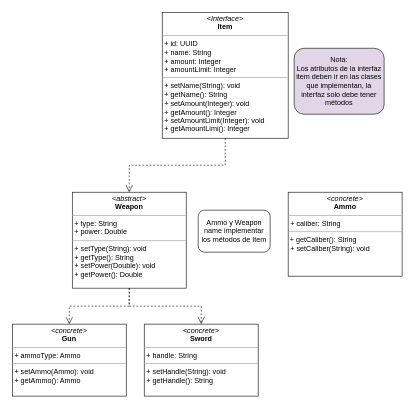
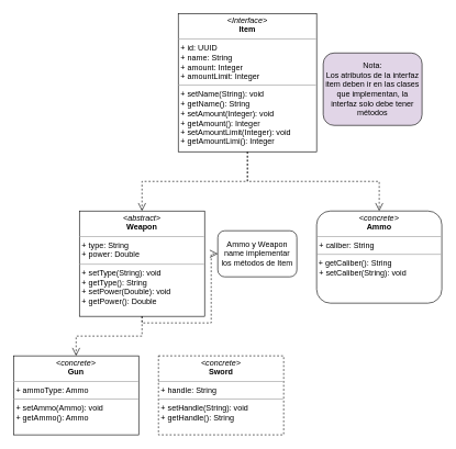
+ <mxCell id="3" style="edgeStyle=orthogonalEdgeStyle;rounded=0;html=1;labelBackgroundColor=none;startFill=0;endArrow=open;endFill=0;endSize=10;fontFamily=Verdana;fontSize=10;dashed=1;exitX=0.5;exitY=1;exitDx=0;exitDy=0;entryX=0.5;entryY=0;entryDx=0;entryDy=0;" edge="1" parent="1" source="2" target="6"><mxGeometry relative="1" as="geometry"><mxPoint x="230" y="147" as="sourcePoint" /><mxPoint x="330" y="87" as="targetPoint" /></mxGeometry></mxCell>
- <mxCell id="6" value="&lt;p style=&quot;margin: 0px ; margin-top: 4px ; text-align: center&quot;&gt;&lt;i&gt;&amp;lt;concrete&amp;gt;&lt;/i&gt;&lt;br&gt;&lt;b&gt;Ammo&lt;/b&gt;&lt;/p&gt;&lt;hr size=&quot;1&quot;&gt;&lt;p style=&quot;margin: 0px ; margin-left: 4px&quot;&gt;&lt;span&gt;+ caliber: String&lt;/span&gt;&lt;br&gt;&lt;/p&gt;&lt;hr size=&quot;1&quot;&gt;&lt;span&gt;&amp;nbsp;+ getCaliber(): String&lt;/span&gt;&lt;p style=&quot;margin: 0px ; margin-left: 4px&quot;&gt;&lt;span&gt;+ setCaliber(String): void&lt;/span&gt;&lt;br&gt;&lt;/p&gt;" style="verticalAlign=top;align=left;overflow=fill;fontSize=12;fontFamily=Helvetica;html=1;rounded=0;shadow=0;comic=0;labelBackgroundColor=none;strokeWidth=1" vertex="1" parent="1"><mxGeometry x="480" y="320" width="190" height="140" as="geometry" /></mxCell>
+ <mxCell id="6" value="&lt;p style=&quot;margin: 0px ; margin-top: 4px ; text-align: center&quot;&gt;&lt;i&gt;&amp;lt;concrete&amp;gt;&lt;/i&gt;&lt;br&gt;&lt;b&gt;Ammo&lt;/b&gt;&lt;/p&gt;&lt;hr size=&quot;1&quot;&gt;&lt;p style=&quot;margin: 0px ; margin-left: 4px&quot;&gt;&lt;span&gt;+ caliber: String&lt;/span&gt;&lt;br&gt;&lt;/p&gt;&lt;hr size=&quot;1&quot;&gt;&lt;span&gt;&amp;nbsp;+ getCaliber(): String&lt;/span&gt;&lt;p style=&quot;margin: 0px ; margin-left: 4px&quot;&gt;&lt;span&gt;+ setCaliber(String): void&lt;/span&gt;&lt;br&gt;&lt;/p&gt;" style="verticalAlign=top;align=left;overflow=fill;fontSize=12;fontFamily=Helvetica;html=1;shadow=0;comic=0;labelBackgroundColor=none;strokeWidth=1;rounded=1;" vertex="1" parent="1"><mxGeometry x="480" y="320" width="190" height="140" as="geometry" /></mxCell>
- <mxCell id="10" style="edgeStyle=orthogonalEdgeStyle;rounded=0;html=1;labelBackgroundColor=none;startFill=0;endArrow=open;endFill=0;endSize=10;fontFamily=Verdana;fontSize=10;dashed=1;exitX=0.5;exitY=1;exitDx=0;exitDy=0;" edge="1" parent="1" source="5" target="9"><mxGeometry relative="1" as="geometry"><mxPoint x="225" y="450" as="sourcePoint" /><mxPoint x="135" y="520" as="targetPoint" /></mxGeometry></mxCell>
+ <mxCell id="10" style="edgeStyle=orthogonalEdgeStyle;rounded=0;html=1;labelBackgroundColor=none;startFill=0;endArrow=open;endFill=0;endSize=10;fontFamily=Verdana;fontSize=10;dashed=1;exitX=0.5;exitY=1;exitDx=0;exitDy=0;" edge="1" parent="1" source="5" target="12"><mxGeometry relative="1" as="geometry"><mxPoint x="225" y="450" as="sourcePoint" /><mxPoint x="135" y="520" as="targetPoint" /></mxGeometry></mxCell>
- <mxCell id="9" value="&lt;p style=&quot;margin: 0px ; margin-top: 4px ; text-align: center&quot;&gt;&lt;i&gt;&amp;lt;concrete&amp;gt;&lt;/i&gt;&lt;br&gt;&lt;b&gt;Sword&lt;/b&gt;&lt;/p&gt;&lt;hr size=&quot;1&quot;&gt;&lt;p style=&quot;margin: 0px ; margin-left: 4px&quot;&gt;+ handle: String&lt;br&gt;&lt;/p&gt;&lt;hr size=&quot;1&quot;&gt;&lt;p style=&quot;margin: 0px 0px 0px 4px&quot;&gt;+ setHandle(String): void&lt;/p&gt;&lt;p style=&quot;margin: 0px 0px 0px 4px&quot;&gt;+ getHandle(): String&lt;/p&gt;" style="verticalAlign=top;align=left;overflow=fill;fontSize=12;fontFamily=Helvetica;html=1;rounded=0;shadow=0;comic=0;labelBackgroundColor=none;strokeWidth=1" vertex="1" parent="1"><mxGeometry x="240" y="540" width="190" height="120" as="geometry" /></mxCell>
+ <mxCell id="9" value="&lt;p style=&quot;margin: 0px ; margin-top: 4px ; text-align: center&quot;&gt;&lt;i&gt;&amp;lt;concrete&amp;gt;&lt;/i&gt;&lt;br&gt;&lt;b&gt;Sword&lt;/b&gt;&lt;/p&gt;&lt;hr size=&quot;1&quot;&gt;&lt;p style=&quot;margin: 0px ; margin-left: 4px&quot;&gt;+ handle: String&lt;br&gt;&lt;/p&gt;&lt;hr size=&quot;1&quot;&gt;&lt;p style=&quot;margin: 0px 0px 0px 4px&quot;&gt;+ setHandle(String): void&lt;/p&gt;&lt;p style=&quot;margin: 0px 0px 0px 4px&quot;&gt;+ getHandle(): String&lt;/p&gt;" style="verticalAlign=top;align=left;overflow=fill;fontSize=12;fontFamily=Helvetica;html=1;rounded=0;shadow=0;comic=0;labelBackgroundColor=none;strokeWidth=1;dashed=1;" vertex="1" parent="1"><mxGeometry x="240" y="540" width="190" height="120" as="geometry" /></mxCell>
